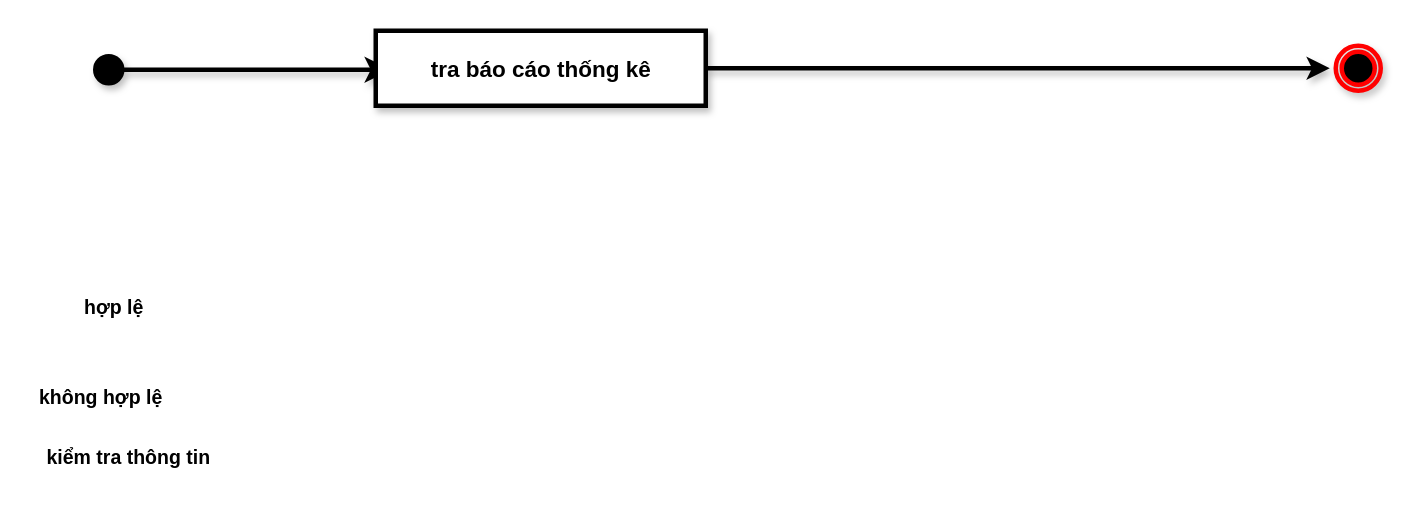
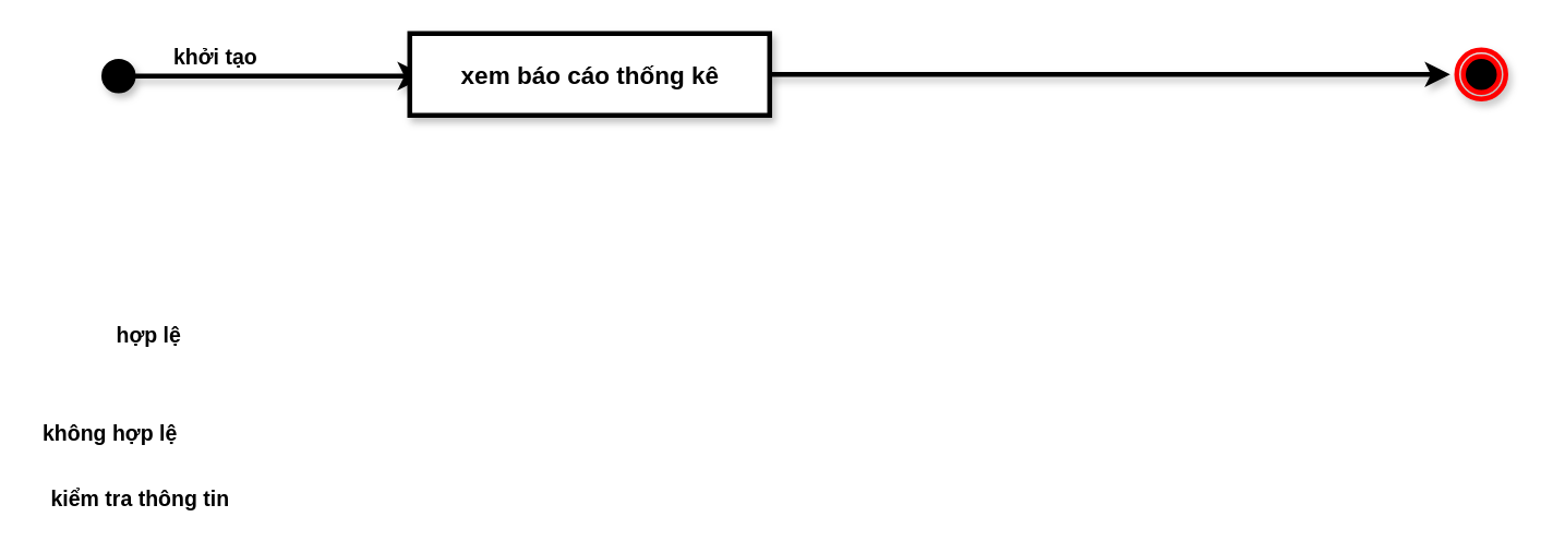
+ <mxCell id="6" value="khởi tạo" style="text;strokeColor=none;fillColor=none;align=left;verticalAlign=top;spacingLeft=4;spacingRight=4;overflow=hidden;rotatable=0;points=[[0,0.5],[1,0.5]];portConstraint=eastwest;shadow=1;fontSize=13;fontStyle=1" vertex="1" parent="1"><mxGeometry x="100" y="20" width="130" height="26" as="geometry" /></mxCell>
- <mxCell id="5" value="tra báo cáo thống kê" style="html=1;shadow=1;strokeWidth=3;fontStyle=1;fontSize=15;" vertex="1" parent="1"><mxGeometry x="250" y="20" width="220" height="50" as="geometry" /></mxCell>
+ <mxCell id="5" value="xem báo cáo thống kê" style="html=1;shadow=1;strokeWidth=3;fontStyle=1;fontSize=15;" vertex="1" parent="1"><mxGeometry x="250" y="20" width="220" height="50" as="geometry" /></mxCell>
- <mxCell id="9" value="hợp lệ" style="text;strokeColor=none;fillColor=none;align=left;verticalAlign=top;spacingLeft=4;spacingRight=4;overflow=hidden;rotatable=0;points=[[0,0.5],[1,0.5]];portConstraint=eastwest;shadow=1;fontSize=13;fontStyle=1" vertex="1" parent="1"><mxGeometry x="50" y="190" width="130" height="26" as="geometry" /></mxCell>
+ <mxCell id="9" value="hợp lệ" style="text;strokeColor=none;fillColor=none;align=left;verticalAlign=top;spacingLeft=4;spacingRight=4;overflow=hidden;rotatable=0;points=[[0,0.5],[1,0.5]];portConstraint=eastwest;shadow=1;fontSize=13;fontStyle=1" vertex="1" parent="1"><mxGeometry x="65" y="190" width="130" height="26" as="geometry" /></mxCell>
